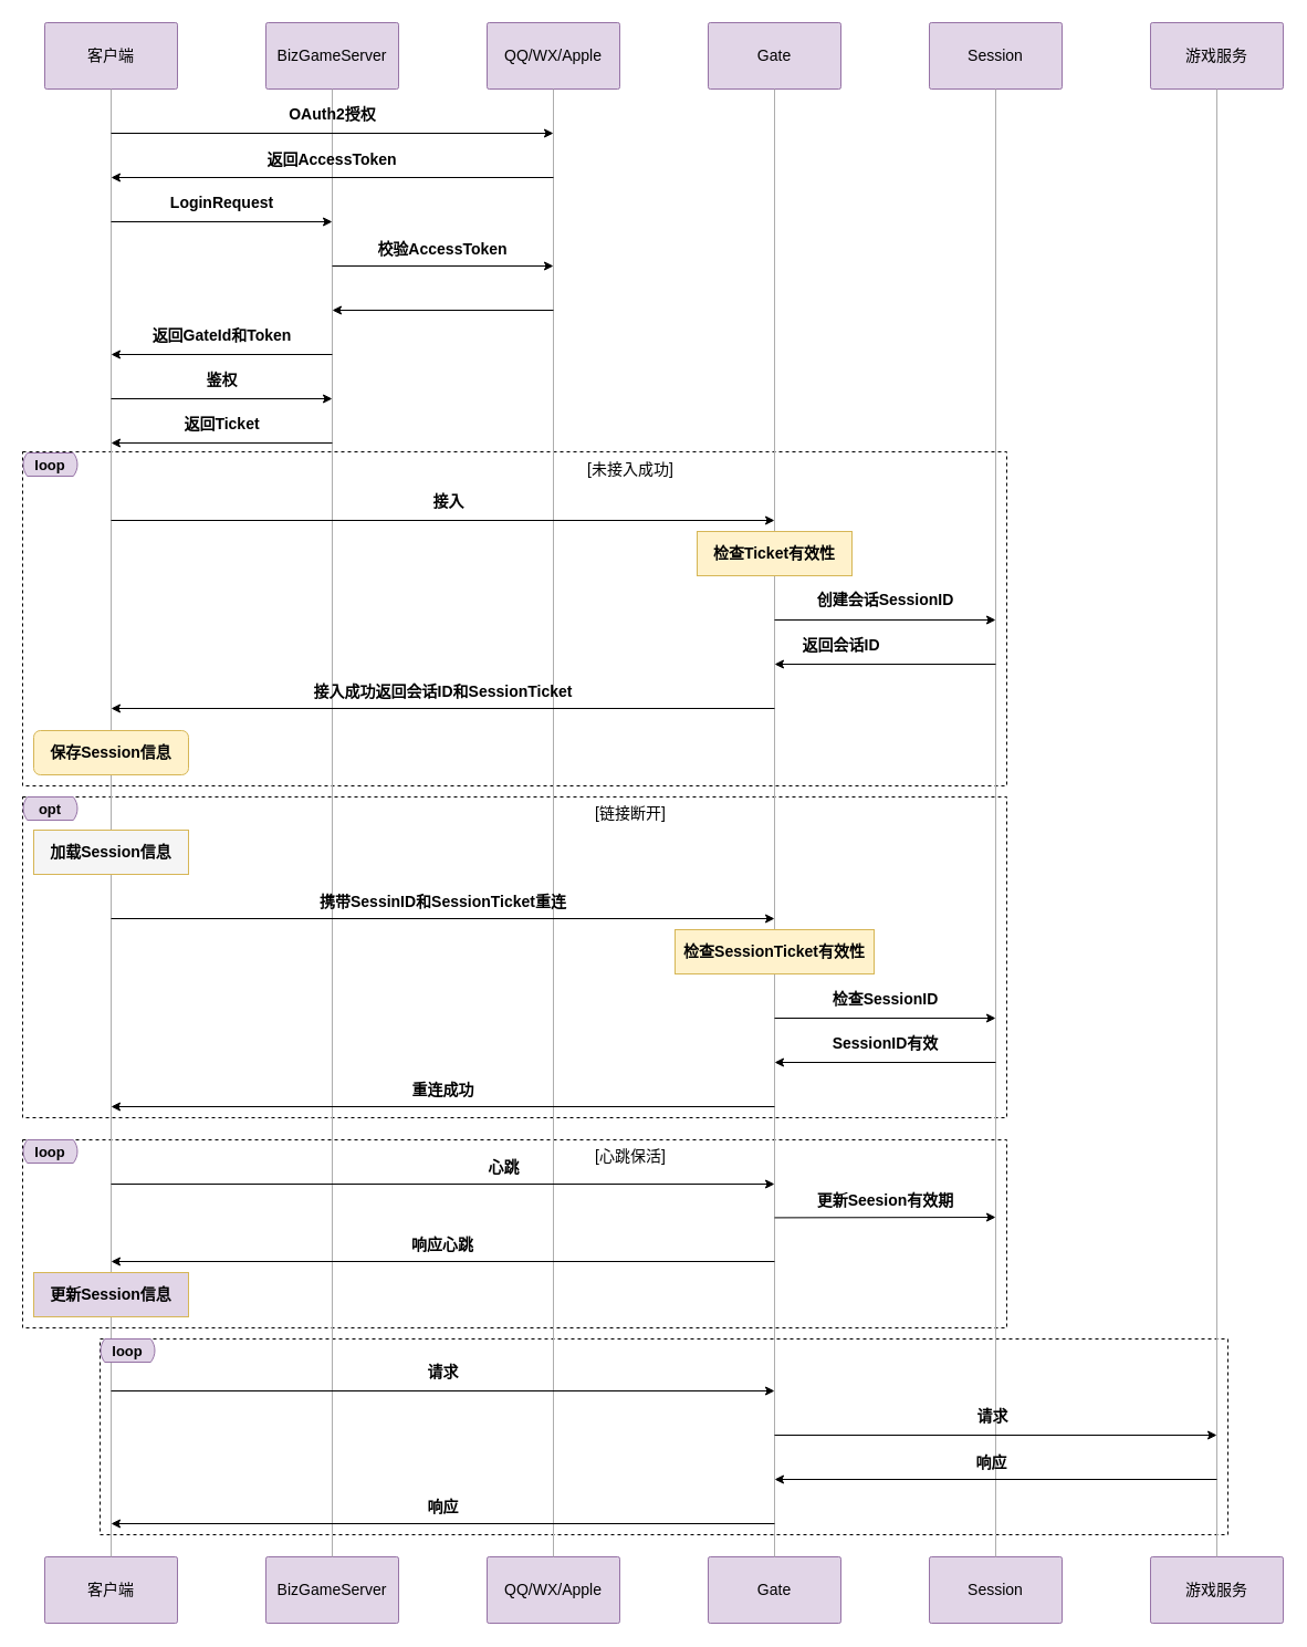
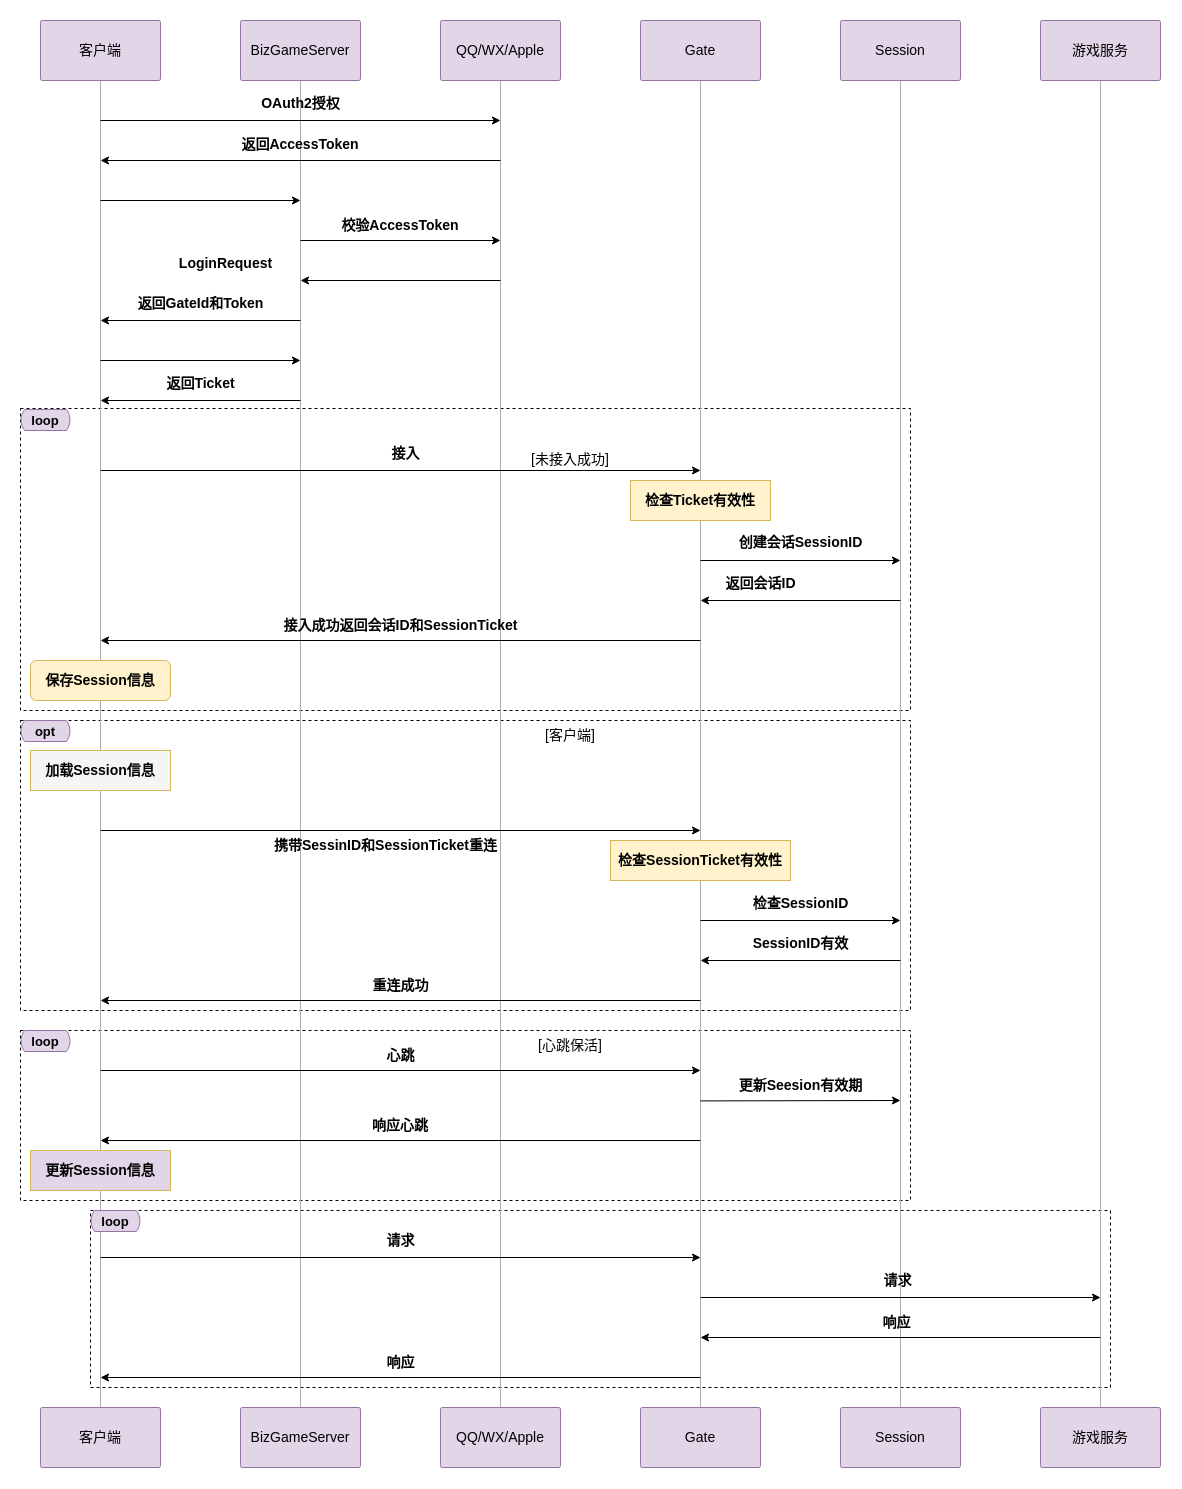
- <mxCell id="29" value="LoginRequest" style="text;html=1;align=center;verticalAlign=middle;resizable=0;points=[];autosize=1;strokeColor=none;fillColor=none;fontStyle=1;fontSize=14;" vertex="1" parent="1"><mxGeometry x="145" y="168" width="110" height="30" as="geometry" /></mxCell>
+ <mxCell id="29" value="LoginRequest" style="text;html=1;align=center;verticalAlign=middle;resizable=0;points=[];autosize=1;strokeColor=none;fillColor=none;fontStyle=1;fontSize=14;" vertex="1" parent="1"><mxGeometry x="170" y="248" width="110" height="30" as="geometry" /></mxCell>
- <mxCell id="36" value="鉴权" style="text;html=1;align=center;verticalAlign=middle;resizable=0;points=[];autosize=1;strokeColor=none;fillColor=none;fontSize=14;fontStyle=1" vertex="1" parent="1"><mxGeometry x="175" y="328" width="50" height="30" as="geometry" /></mxCell>
- <mxCell id="50" value="[未接入成功]" style="text;html=1;align=center;verticalAlign=middle;whiteSpace=wrap;rounded=0;fontSize=14;" vertex="1" parent="1"><mxGeometry x="530" y="409" width="80" height="30" as="geometry" /></mxCell>
+ <mxCell id="50" value="[未接入成功]" style="text;html=1;align=center;verticalAlign=middle;whiteSpace=wrap;rounded=0;fontSize=14;" vertex="1" parent="1"><mxGeometry x="530" y="444" width="80" height="30" as="geometry" /></mxCell>
- <mxCell id="62" value="[链接断开]" style="text;html=1;align=center;verticalAlign=middle;whiteSpace=wrap;rounded=0;fontSize=14;" vertex="1" parent="1"><mxGeometry x="530" y="720" width="80" height="30" as="geometry" /></mxCell>
+ <mxCell id="62" value="[客户端]" style="text;html=1;align=center;verticalAlign=middle;whiteSpace=wrap;rounded=0;fontSize=14;" vertex="1" parent="1"><mxGeometry x="530" y="720" width="80" height="30" as="geometry" /></mxCell>
- <mxCell id="53" value="携带SessinID和SessionTicket重连" style="text;html=1;align=center;verticalAlign=middle;resizable=0;points=[];autosize=1;strokeColor=none;fillColor=none;fontSize=14;fontStyle=1" vertex="1" parent="1"><mxGeometry x="280" y="800" width="240" height="30" as="geometry" /></mxCell>
+ <mxCell id="53" value="携带SessinID和SessionTicket重连" style="text;html=1;align=center;verticalAlign=middle;resizable=0;points=[];autosize=1;strokeColor=none;fillColor=none;fontSize=14;fontStyle=1" vertex="1" parent="1"><mxGeometry x="265" y="830" width="240" height="30" as="geometry" /></mxCell>
- <mxCell id="64" value="心跳" style="text;html=1;align=center;verticalAlign=middle;resizable=0;points=[];autosize=1;strokeColor=none;fillColor=none;fontSize=14;fontStyle=1" vertex="1" parent="1"><mxGeometry x="430" y="1040" width="50" height="30" as="geometry" /></mxCell>
+ <mxCell id="64" value="心跳" style="text;html=1;align=center;verticalAlign=middle;resizable=0;points=[];autosize=1;strokeColor=none;fillColor=none;fontSize=14;fontStyle=1" vertex="1" parent="1"><mxGeometry x="375" y="1040" width="50" height="30" as="geometry" /></mxCell>
